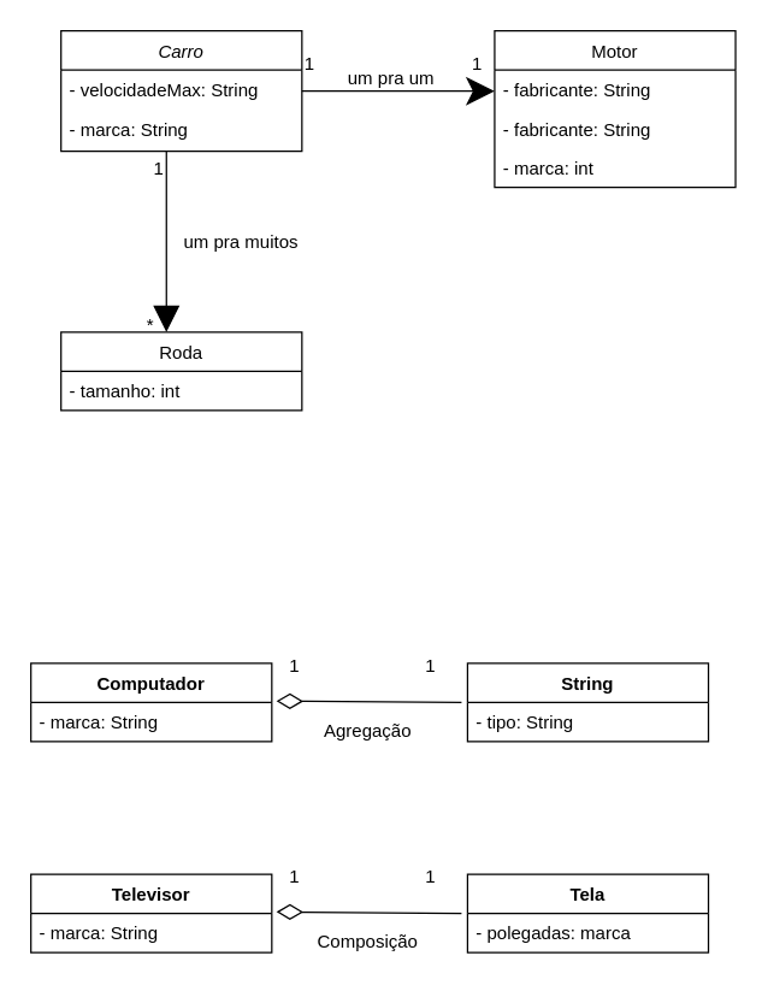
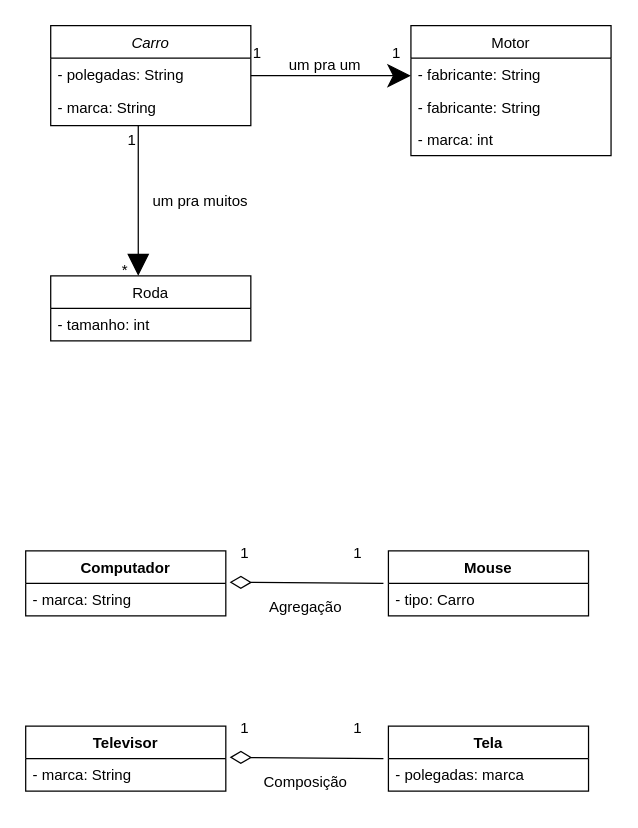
- <mxCell id="3" value="- velocidadeMax: String" style="text;align=left;verticalAlign=top;spacingLeft=4;spacingRight=4;overflow=hidden;rotatable=0;points=[[0,0.5],[1,0.5]];portConstraint=eastwest;" parent="2" vertex="1"><mxGeometry y="26" width="160" height="26" as="geometry" /></mxCell>
+ <mxCell id="3" value="- polegadas: String" style="text;align=left;verticalAlign=top;spacingLeft=4;spacingRight=4;overflow=hidden;rotatable=0;points=[[0,0.5],[1,0.5]];portConstraint=eastwest;" parent="2" vertex="1"><mxGeometry y="26" width="160" height="26" as="geometry" /></mxCell>
- <mxCell id="22" value="String" style="swimlane;fontStyle=1;align=center;verticalAlign=top;childLayout=stackLayout;horizontal=1;startSize=26;horizontalStack=0;resizeParent=1;resizeParentMax=0;resizeLast=0;collapsible=1;marginBottom=0;whiteSpace=wrap;html=1;" vertex="1" parent="1"><mxGeometry x="310" y="440" width="160" height="52" as="geometry" /></mxCell>
+ <mxCell id="22" value="Mouse" style="swimlane;fontStyle=1;align=center;verticalAlign=top;childLayout=stackLayout;horizontal=1;startSize=26;horizontalStack=0;resizeParent=1;resizeParentMax=0;resizeLast=0;collapsible=1;marginBottom=0;whiteSpace=wrap;html=1;" vertex="1" parent="1"><mxGeometry x="310" y="440" width="160" height="52" as="geometry" /></mxCell>
- <mxCell id="23" value="- tipo: String" style="text;strokeColor=none;fillColor=none;align=left;verticalAlign=top;spacingLeft=4;spacingRight=4;overflow=hidden;rotatable=0;points=[[0,0.5],[1,0.5]];portConstraint=eastwest;whiteSpace=wrap;html=1;" vertex="1" parent="22"><mxGeometry y="26" width="160" height="26" as="geometry" /></mxCell>
+ <mxCell id="23" value="- tipo: Carro" style="text;strokeColor=none;fillColor=none;align=left;verticalAlign=top;spacingLeft=4;spacingRight=4;overflow=hidden;rotatable=0;points=[[0,0.5],[1,0.5]];portConstraint=eastwest;whiteSpace=wrap;html=1;" vertex="1" parent="22"><mxGeometry y="26" width="160" height="26" as="geometry" /></mxCell>
